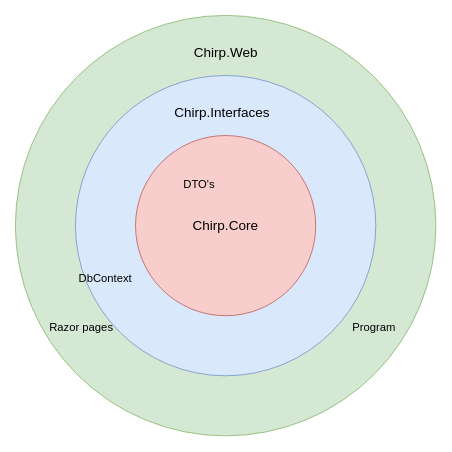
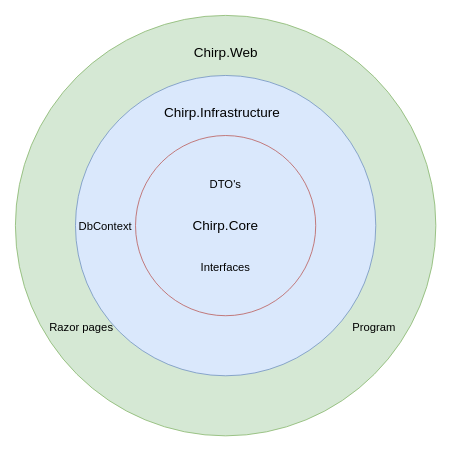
- <mxCell id="6" value="&lt;font style=&quot;font-size: 18px;&quot;&gt;Chirp.Interfaces&lt;/font&gt;" style="text;html=1;align=center;verticalAlign=middle;resizable=0;points=[];autosize=1;strokeColor=none;fillColor=none;" parent="1" vertex="1"><mxGeometry x="205" y="130" width="180" height="40" as="geometry" /></mxCell>
+ <mxCell id="6" value="&lt;font style=&quot;font-size: 18px;&quot;&gt;Chirp.Infrastructure&lt;/font&gt;" style="text;html=1;align=center;verticalAlign=middle;resizable=0;points=[];autosize=1;strokeColor=none;fillColor=none;" parent="1" vertex="1"><mxGeometry x="205" y="130" width="180" height="40" as="geometry" /></mxCell>
- <mxCell id="7" value="&lt;font style=&quot;font-size: 15px;&quot;&gt;DTO's&lt;/font&gt;" style="text;html=1;strokeColor=none;fillColor=none;align=center;verticalAlign=middle;whiteSpace=wrap;rounded=0;" parent="1" vertex="1"><mxGeometry x="235" y="230" width="60" height="30" as="geometry" /></mxCell>
+ <mxCell id="7" value="&lt;font style=&quot;font-size: 15px;&quot;&gt;DTO's&lt;/font&gt;" style="text;html=1;strokeColor=none;fillColor=none;align=center;verticalAlign=middle;whiteSpace=wrap;rounded=0;" parent="1" vertex="1"><mxGeometry x="270" y="230" width="60" height="30" as="geometry" /></mxCell>
- <mxCell id="5" value="&lt;font style=&quot;font-size: 18px;&quot;&gt;Chirp.Core&lt;/font&gt;" style="ellipse;whiteSpace=wrap;html=1;aspect=fixed;fillColor=#f8cecc;strokeColor=#b85450;" parent="1" vertex="1"><mxGeometry x="180" y="180" width="240" height="240" as="geometry" /></mxCell>
+ <mxCell id="5" value="&lt;font style=&quot;font-size: 18px;&quot;&gt;Chirp.Core&lt;/font&gt;" style="ellipse;whiteSpace=wrap;html=1;aspect=fixed;fillColor=#dae8fc;strokeColor=#b85450;" parent="1" vertex="1"><mxGeometry x="180" y="180" width="240" height="240" as="geometry" /></mxCell>
+ <mxCell id="8" value="&lt;font style=&quot;font-size: 15px;&quot;&gt;Interfaces&lt;/font&gt;" style="text;html=1;strokeColor=none;fillColor=none;align=center;verticalAlign=middle;whiteSpace=wrap;rounded=0;" parent="1" vertex="1"><mxGeometry x="270" y="340" width="60" height="30" as="geometry" /></mxCell>
- <mxCell id="9" value="&lt;font style=&quot;font-size: 15px;&quot;&gt;DbContext&lt;/font&gt;" style="text;html=1;strokeColor=none;fillColor=none;align=center;verticalAlign=middle;whiteSpace=wrap;rounded=0;" parent="1" vertex="1"><mxGeometry x="110" y="355" width="60" height="30" as="geometry" /></mxCell>
+ <mxCell id="9" value="&lt;font style=&quot;font-size: 15px;&quot;&gt;DbContext&lt;/font&gt;" style="text;html=1;strokeColor=none;fillColor=none;align=center;verticalAlign=middle;whiteSpace=wrap;rounded=0;" parent="1" vertex="1"><mxGeometry x="110" y="285" width="60" height="30" as="geometry" /></mxCell>
